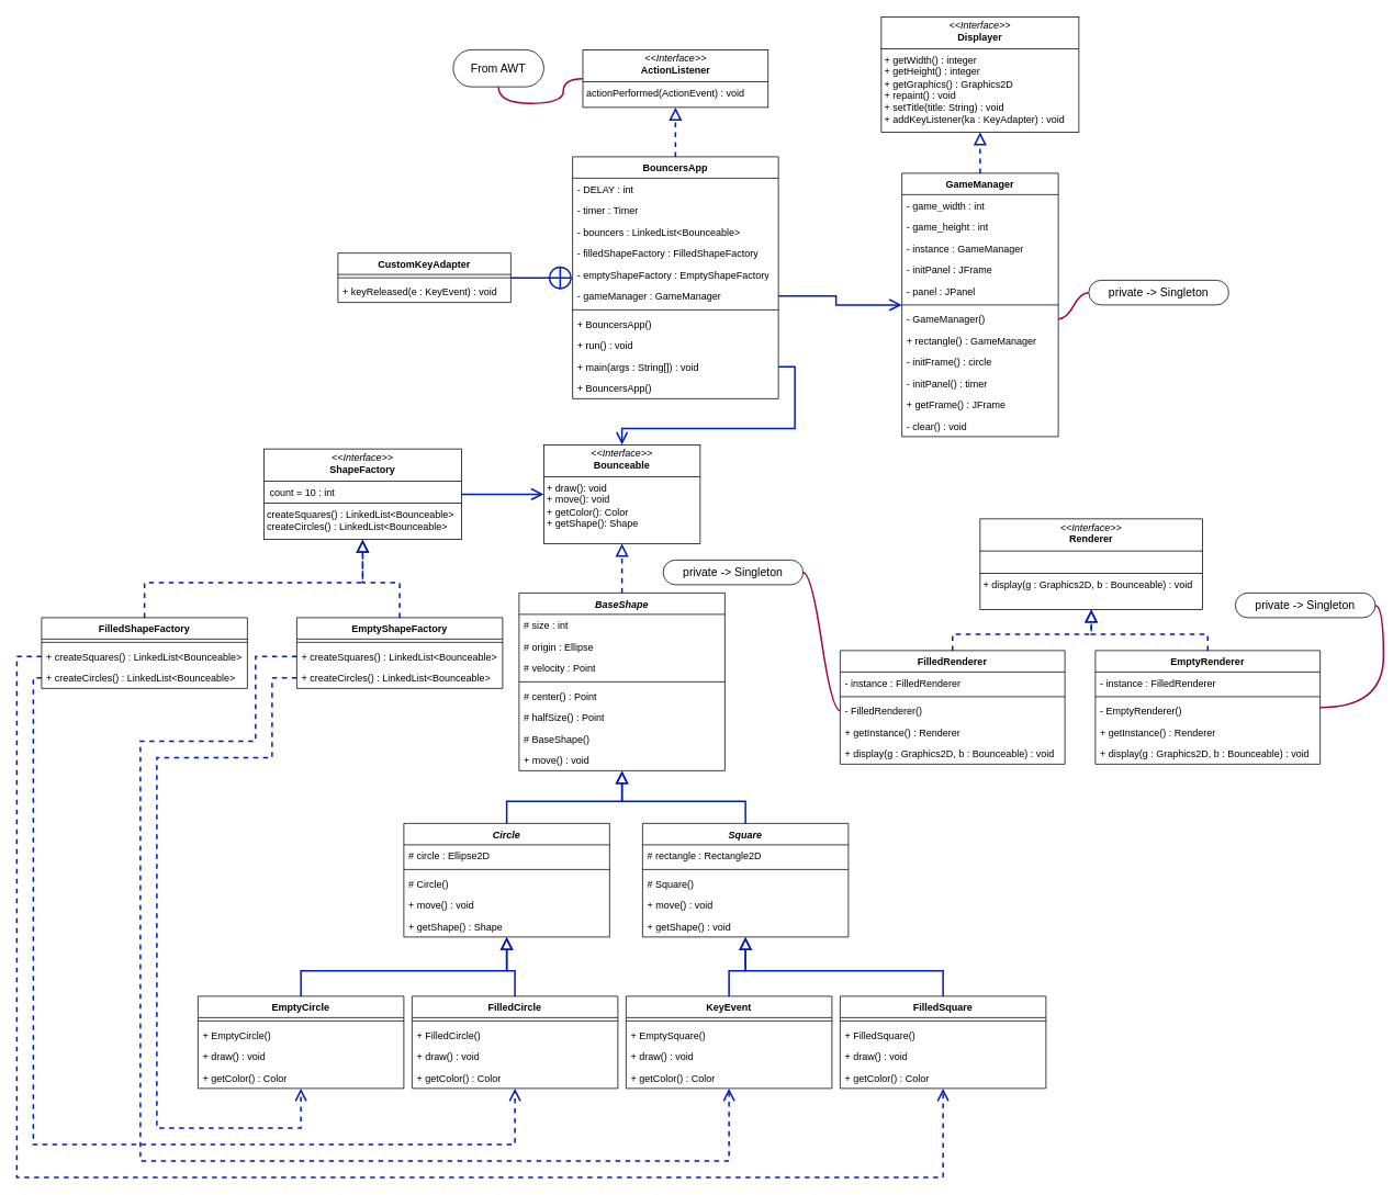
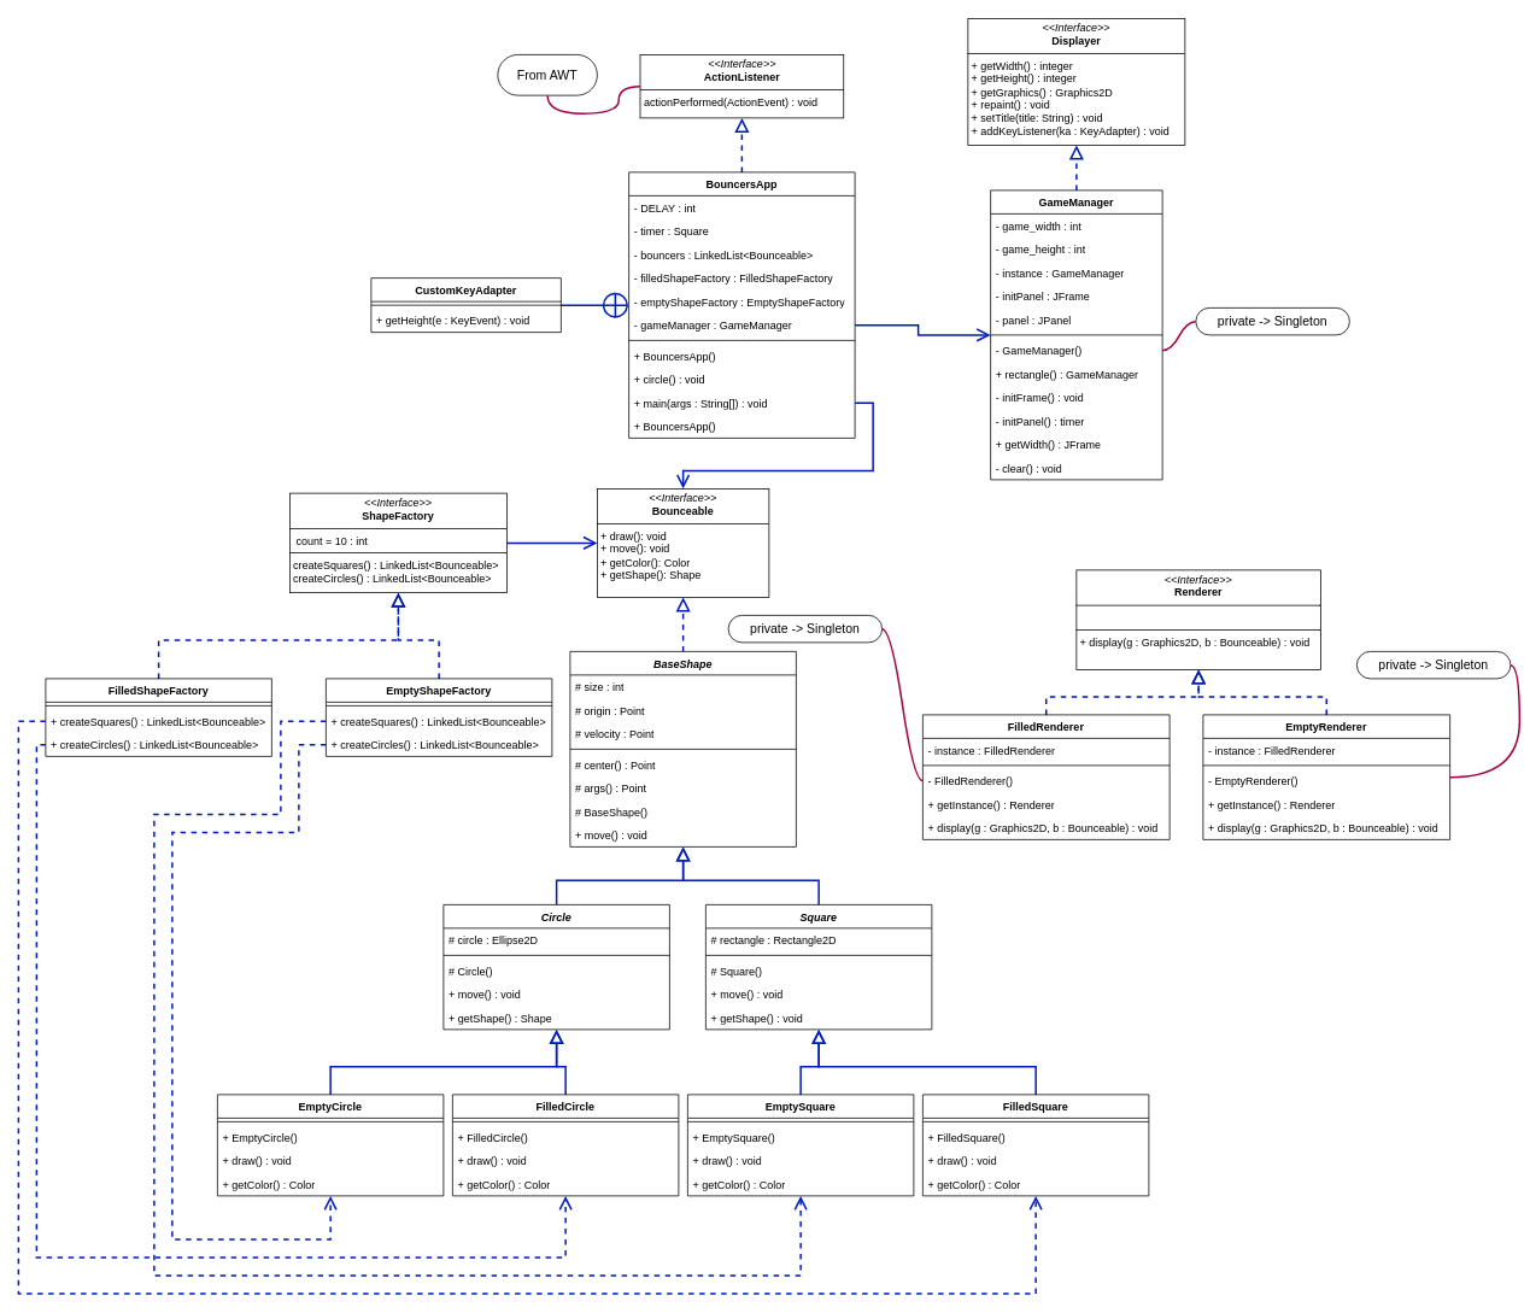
- <mxCell id="6" value="- timer : Timer" style="text;strokeColor=none;fillColor=none;align=left;verticalAlign=top;spacingLeft=4;spacingRight=4;overflow=hidden;rotatable=0;points=[[0,0.5],[1,0.5]];portConstraint=eastwest;whiteSpace=wrap;html=1;" vertex="1" parent="4"><mxGeometry y="52" width="250" height="26" as="geometry" /></mxCell>
+ <mxCell id="6" value="- timer : Square" style="text;strokeColor=none;fillColor=none;align=left;verticalAlign=top;spacingLeft=4;spacingRight=4;overflow=hidden;rotatable=0;points=[[0,0.5],[1,0.5]];portConstraint=eastwest;whiteSpace=wrap;html=1;" vertex="1" parent="4"><mxGeometry y="52" width="250" height="26" as="geometry" /></mxCell>
- <mxCell id="40" value="+ keyReleased(e : KeyEvent) : void" style="text;strokeColor=none;fillColor=none;align=left;verticalAlign=top;spacingLeft=4;spacingRight=4;overflow=hidden;rotatable=0;points=[[0,0.5],[1,0.5]];portConstraint=eastwest;whiteSpace=wrap;html=1;" vertex="1" parent="38"><mxGeometry y="34" width="210" height="26" as="geometry" /></mxCell>
+ <mxCell id="40" value="+ getHeight(e : KeyEvent) : void" style="text;strokeColor=none;fillColor=none;align=left;verticalAlign=top;spacingLeft=4;spacingRight=4;overflow=hidden;rotatable=0;points=[[0,0.5],[1,0.5]];portConstraint=eastwest;whiteSpace=wrap;html=1;" vertex="1" parent="38"><mxGeometry y="34" width="210" height="26" as="geometry" /></mxCell>
- <mxCell id="13" value="+ run() : void" style="text;strokeColor=none;fillColor=none;align=left;verticalAlign=top;spacingLeft=4;spacingRight=4;overflow=hidden;rotatable=0;points=[[0,0.5],[1,0.5]];portConstraint=eastwest;whiteSpace=wrap;html=1;" vertex="1" parent="4"><mxGeometry y="216" width="250" height="26" as="geometry" /></mxCell>
+ <mxCell id="13" value="+ circle() : void" style="text;strokeColor=none;fillColor=none;align=left;verticalAlign=top;spacingLeft=4;spacingRight=4;overflow=hidden;rotatable=0;points=[[0,0.5],[1,0.5]];portConstraint=eastwest;whiteSpace=wrap;html=1;" vertex="1" parent="4"><mxGeometry y="216" width="250" height="26" as="geometry" /></mxCell>
- <mxCell id="26" value="- initFrame() : circle" style="text;strokeColor=none;fillColor=none;align=left;verticalAlign=top;spacingLeft=4;spacingRight=4;overflow=hidden;rotatable=0;points=[[0,0.5],[1,0.5]];portConstraint=eastwest;whiteSpace=wrap;html=1;" vertex="1" parent="17"><mxGeometry y="216" width="190" height="26" as="geometry" /></mxCell>
+ <mxCell id="26" value="- initFrame() : void" style="text;strokeColor=none;fillColor=none;align=left;verticalAlign=top;spacingLeft=4;spacingRight=4;overflow=hidden;rotatable=0;points=[[0,0.5],[1,0.5]];portConstraint=eastwest;whiteSpace=wrap;html=1;" vertex="1" parent="17"><mxGeometry y="216" width="190" height="26" as="geometry" /></mxCell>
- <mxCell id="28" value="+ getFrame() : JFrame" style="text;strokeColor=none;fillColor=none;align=left;verticalAlign=top;spacingLeft=4;spacingRight=4;overflow=hidden;rotatable=0;points=[[0,0.5],[1,0.5]];portConstraint=eastwest;whiteSpace=wrap;html=1;" vertex="1" parent="17"><mxGeometry y="268" width="190" height="26" as="geometry" /></mxCell>
+ <mxCell id="28" value="+ getWidth() : JFrame" style="text;strokeColor=none;fillColor=none;align=left;verticalAlign=top;spacingLeft=4;spacingRight=4;overflow=hidden;rotatable=0;points=[[0,0.5],[1,0.5]];portConstraint=eastwest;whiteSpace=wrap;html=1;" vertex="1" parent="17"><mxGeometry y="268" width="190" height="26" as="geometry" /></mxCell>
- <mxCell id="44" value="# origin : Ellipse" style="text;strokeColor=none;fillColor=none;align=left;verticalAlign=top;spacingLeft=4;spacingRight=4;overflow=hidden;rotatable=0;points=[[0,0.5],[1,0.5]];portConstraint=eastwest;whiteSpace=wrap;html=1;" vertex="1" parent="42"><mxGeometry y="52" width="250" height="26" as="geometry" /></mxCell>
+ <mxCell id="44" value="# origin : Point" style="text;strokeColor=none;fillColor=none;align=left;verticalAlign=top;spacingLeft=4;spacingRight=4;overflow=hidden;rotatable=0;points=[[0,0.5],[1,0.5]];portConstraint=eastwest;whiteSpace=wrap;html=1;" vertex="1" parent="42"><mxGeometry y="52" width="250" height="26" as="geometry" /></mxCell>
- <mxCell id="48" value="# halfSize() : Point" style="text;strokeColor=none;fillColor=none;align=left;verticalAlign=top;spacingLeft=4;spacingRight=4;overflow=hidden;rotatable=0;points=[[0,0.5],[1,0.5]];portConstraint=eastwest;whiteSpace=wrap;html=1;" vertex="1" parent="42"><mxGeometry y="138" width="250" height="26" as="geometry" /></mxCell>
+ <mxCell id="48" value="# args() : Point" style="text;strokeColor=none;fillColor=none;align=left;verticalAlign=top;spacingLeft=4;spacingRight=4;overflow=hidden;rotatable=0;points=[[0,0.5],[1,0.5]];portConstraint=eastwest;whiteSpace=wrap;html=1;" vertex="1" parent="42"><mxGeometry y="138" width="250" height="26" as="geometry" /></mxCell>
- <mxCell id="78" value="KeyEvent" style="swimlane;fontStyle=1;align=center;verticalAlign=top;childLayout=stackLayout;horizontal=1;startSize=26;horizontalStack=0;resizeParent=1;resizeParentMax=0;resizeLast=0;collapsible=1;marginBottom=0;whiteSpace=wrap;html=1;" vertex="1" parent="1"><mxGeometry x="760" y="1210" width="250" height="112" as="geometry" /></mxCell>
+ <mxCell id="78" value="EmptySquare" style="swimlane;fontStyle=1;align=center;verticalAlign=top;childLayout=stackLayout;horizontal=1;startSize=26;horizontalStack=0;resizeParent=1;resizeParentMax=0;resizeLast=0;collapsible=1;marginBottom=0;whiteSpace=wrap;html=1;" vertex="1" parent="1"><mxGeometry x="760" y="1210" width="250" height="112" as="geometry" /></mxCell>
